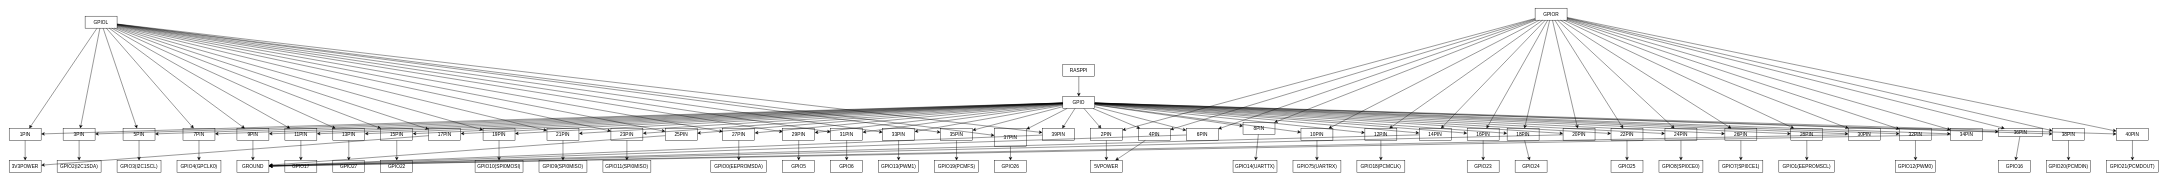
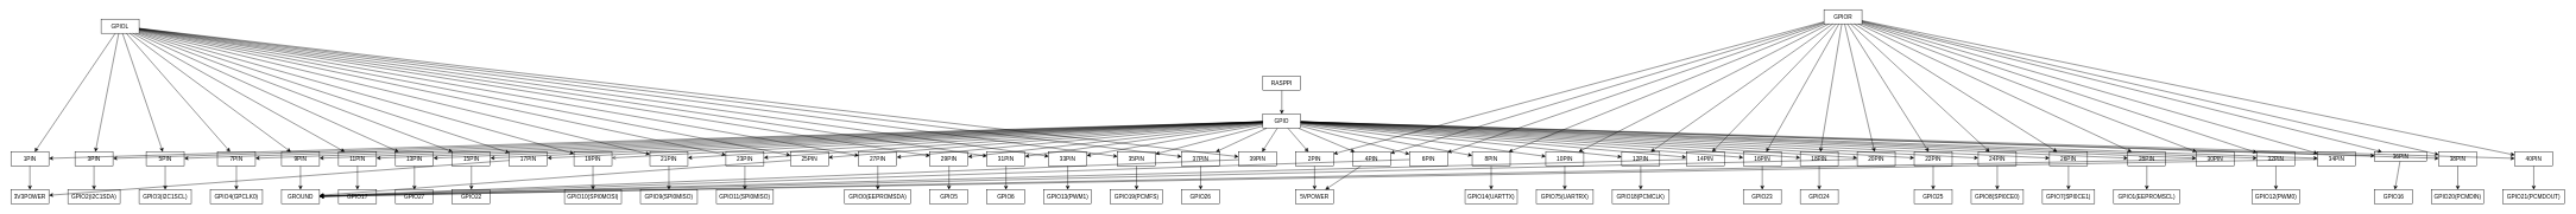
- <mxCell id="69" value="8PIN" style="whiteSpace=wrap;html=1;" vertex="1" parent="1"><mxGeometry x="3108" y="306" width="80" height="30" as="geometry" /></mxCell>
+ <mxCell id="69" value="8PIN" style="whiteSpace=wrap;html=1;" vertex="1" parent="1"><mxGeometry x="3098" y="321" width="80" height="30" as="geometry" /></mxCell>
- <mxCell id="125" value="" edge="1" source="3" target="31" parent="1"><mxGeometry x="-170" y="-230" as="geometry" /></mxCell>
+ <mxCell id="125" value="" edge="1" source="3" target="31" parent="1" style="endArrow=open;"><mxGeometry x="-170" y="-230" as="geometry" /></mxCell>
- <mxCell id="83" value="18PIN" style="whiteSpace=wrap;html=1;" vertex="1" parent="1"><mxGeometry x="3769" y="321" width="80" height="30" as="geometry" /></mxCell>
+ <mxCell id="83" value="18PIN" style="whiteSpace=wrap;html=1;" vertex="1" parent="1"><mxGeometry x="3789" y="321" width="80" height="30" as="geometry" /></mxCell>
- <mxCell id="57" value="37PIN" style="whiteSpace=wrap;html=1;" vertex="1" parent="1"><mxGeometry x="2486" y="321" width="80" height="45" as="geometry" /></mxCell>
+ <mxCell id="57" value="37PIN" style="whiteSpace=wrap;html=1;" vertex="1" parent="1"><mxGeometry x="2486" y="321" width="80" height="30" as="geometry" /></mxCell>
